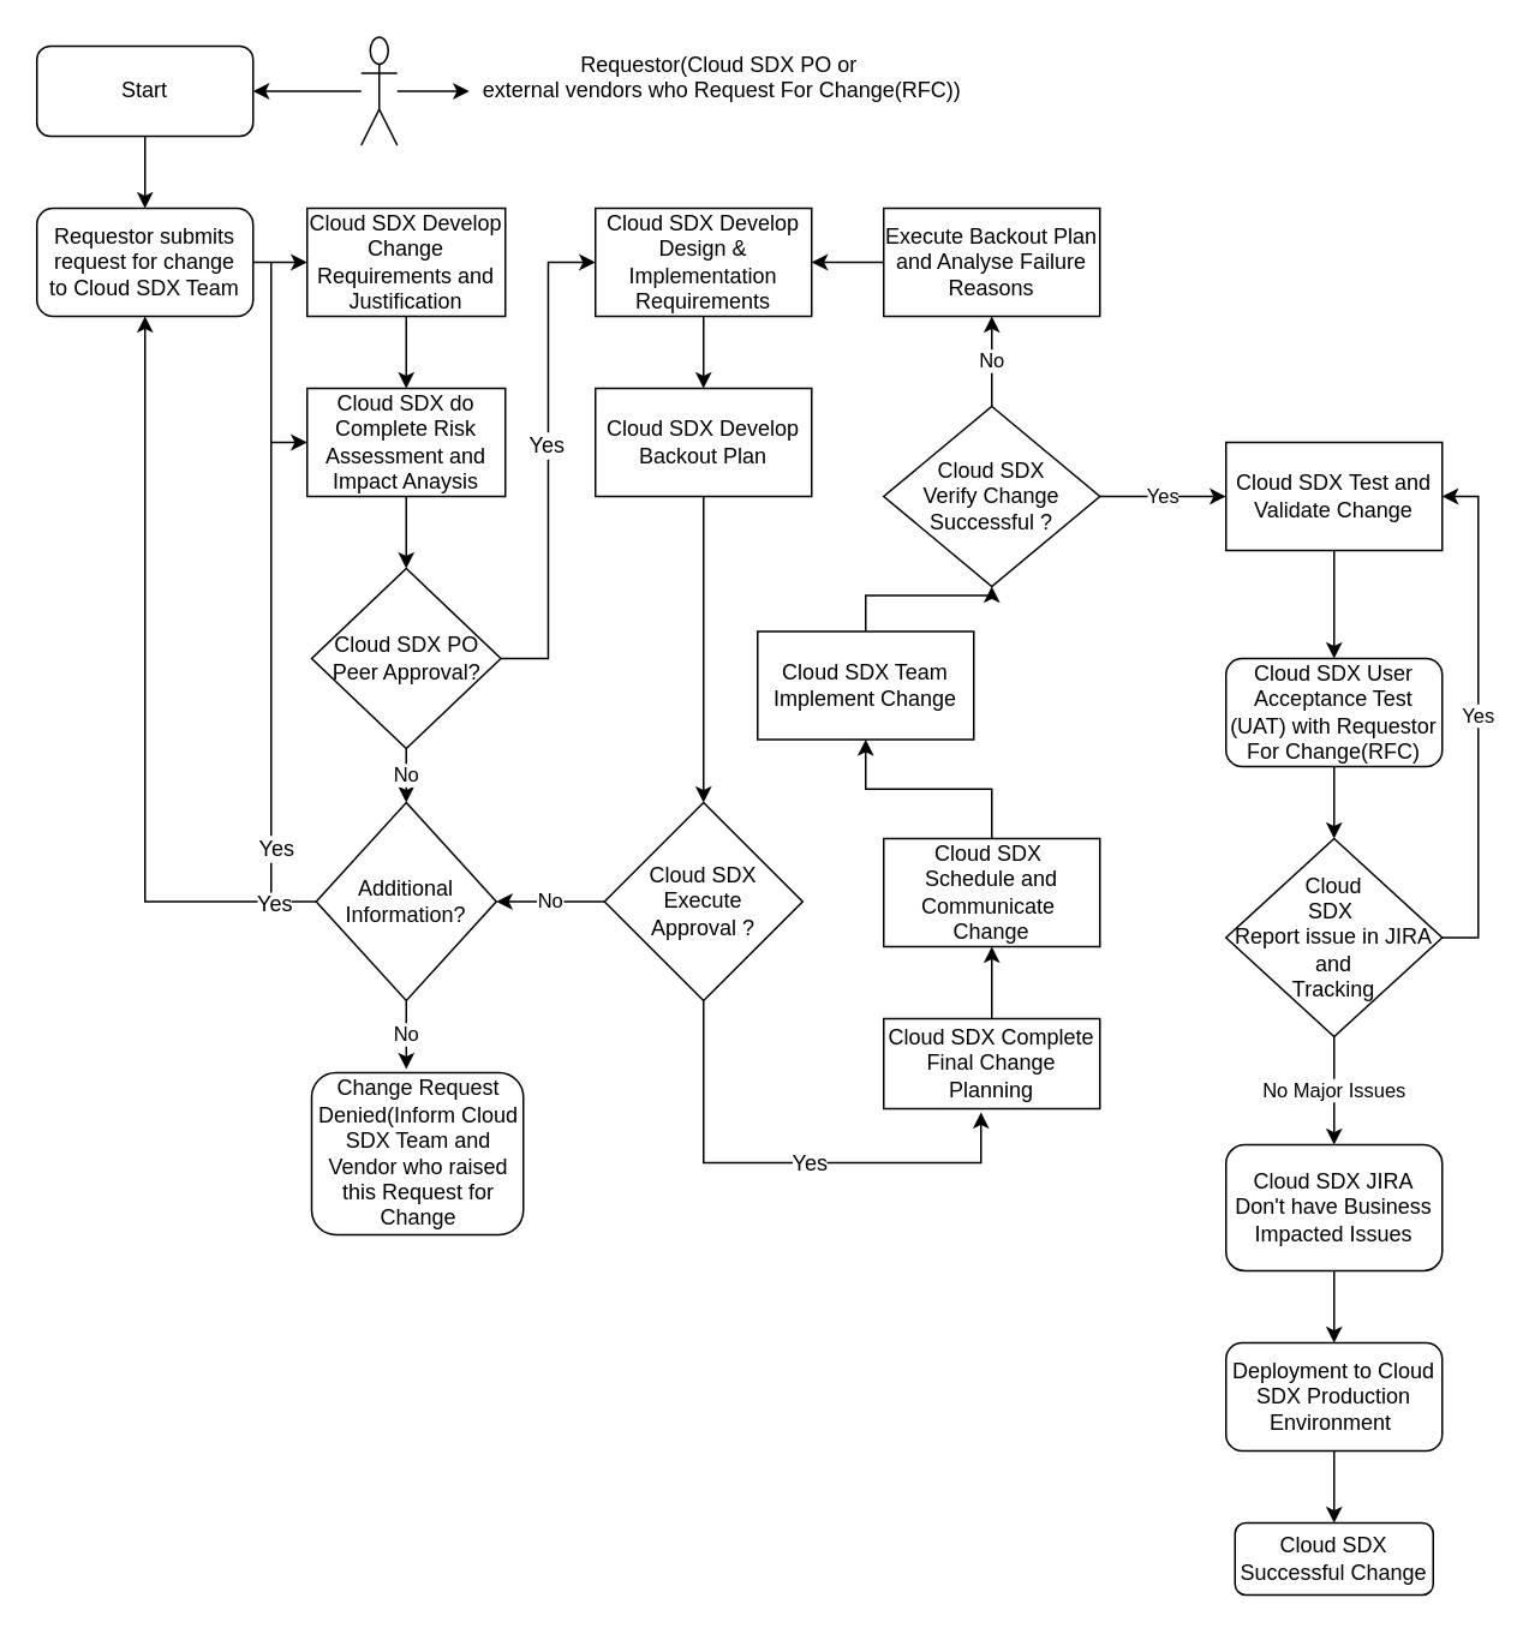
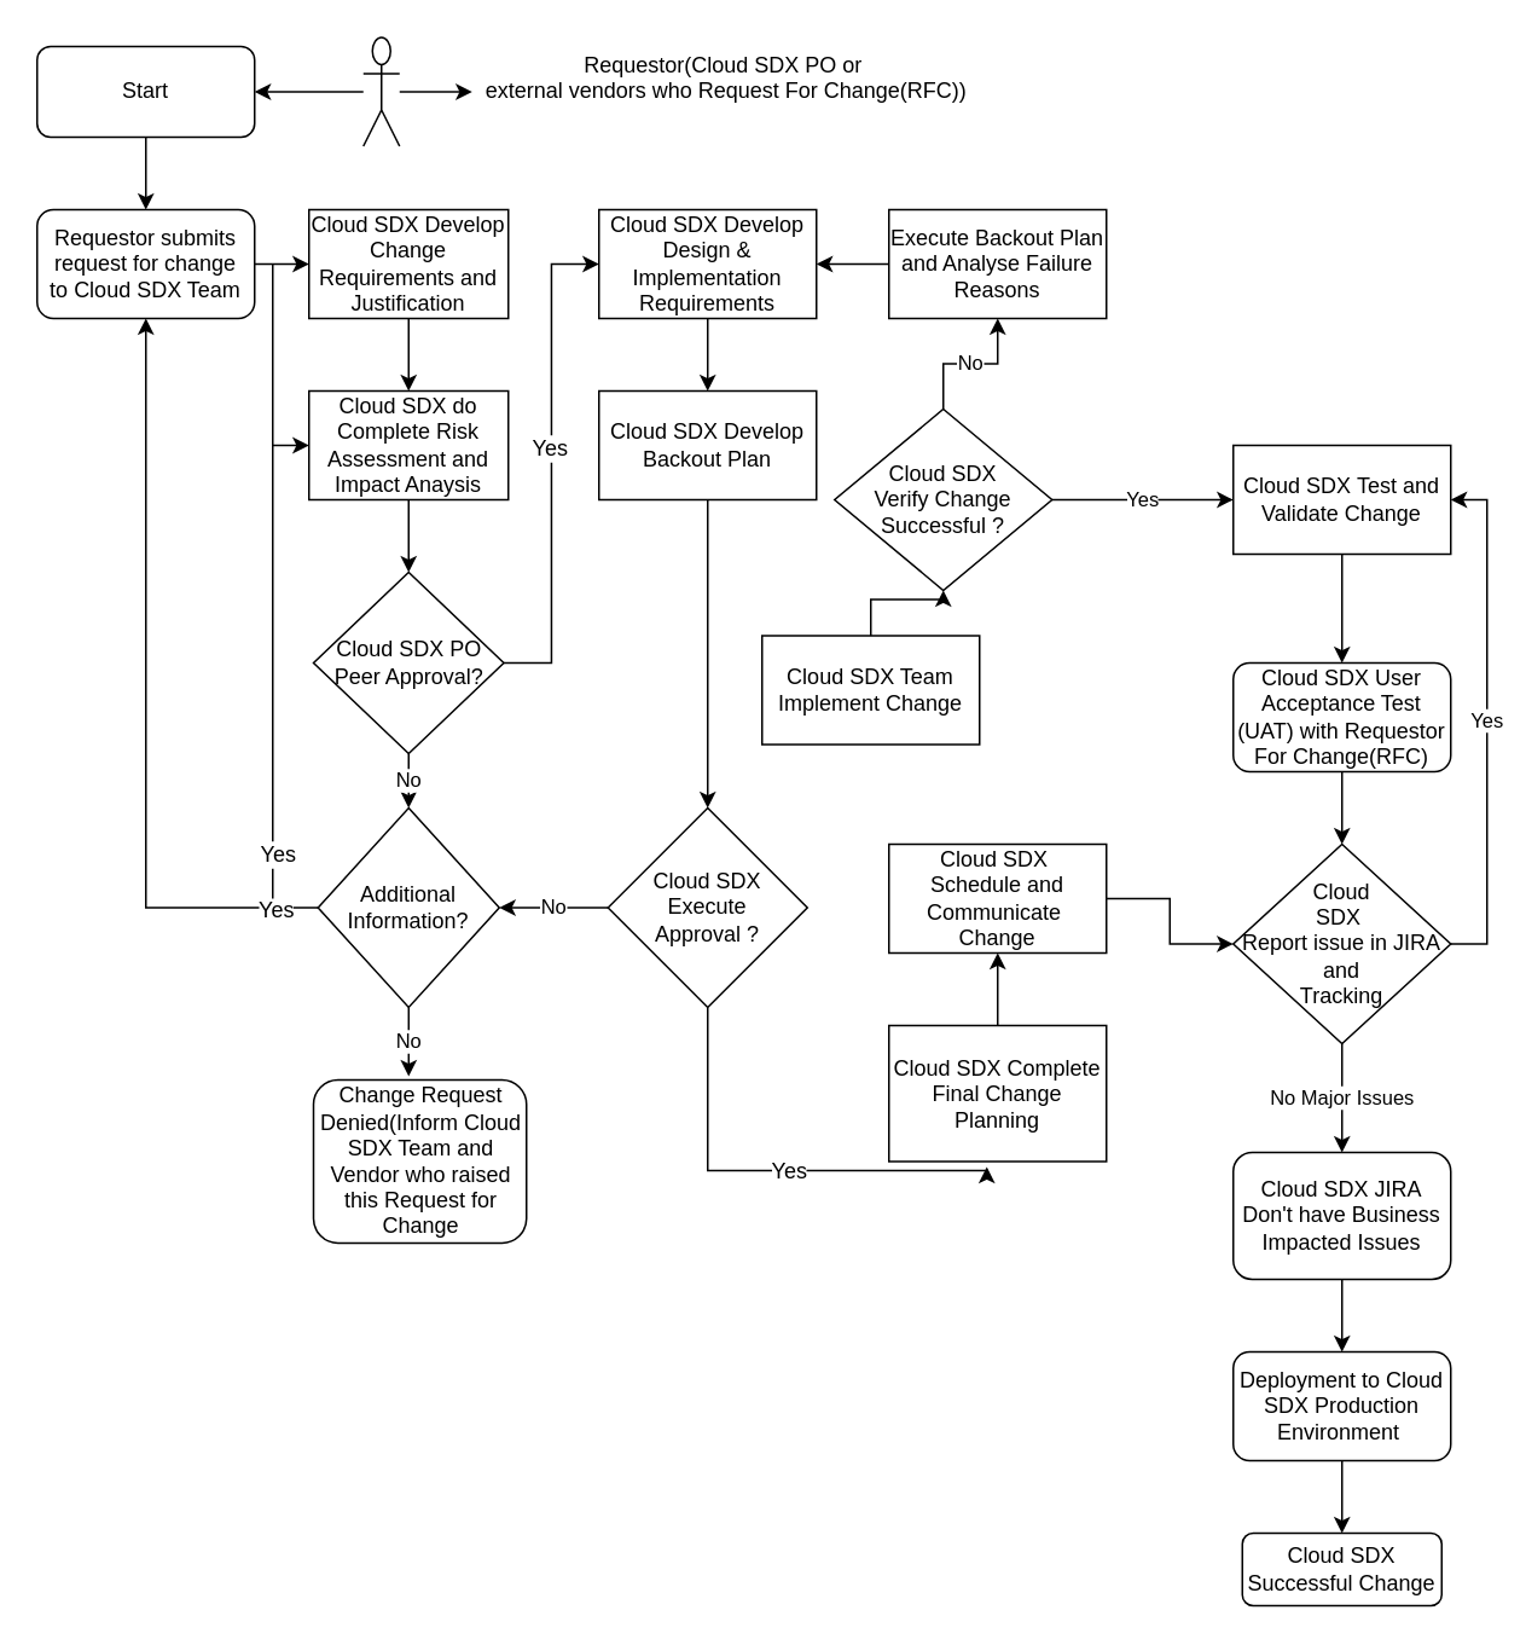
- <mxCell id="32" value="Cloud SDX &lt;br&gt;Verify Change &lt;br&gt;Successful ?" style="rhombus;whiteSpace=wrap;html=1;" vertex="1" parent="1"><mxGeometry x="490" y="225" width="120" height="100" as="geometry" /></mxCell>
+ <mxCell id="32" value="Cloud SDX &lt;br&gt;Verify Change &lt;br&gt;Successful ?" style="rhombus;whiteSpace=wrap;html=1;" vertex="1" parent="1"><mxGeometry x="460" y="225" width="120" height="100" as="geometry" /></mxCell>
- <mxCell id="35" style="edgeStyle=orthogonalEdgeStyle;rounded=0;orthogonalLoop=1;jettySize=auto;html=1;entryX=0.5;entryY=1;entryDx=0;entryDy=0;" edge="1" parent="1" source="36" target="34"><mxGeometry relative="1" as="geometry" /></mxCell>
+ <mxCell id="35" style="edgeStyle=orthogonalEdgeStyle;rounded=0;orthogonalLoop=1;jettySize=auto;html=1;" edge="1" parent="1" source="36" target="48"><mxGeometry relative="1" as="geometry" /></mxCell>
- <mxCell id="38" value="&lt;span style=&quot;white-space: normal&quot;&gt;Cloud SDX Complete Final Change Planning&lt;/span&gt;" style="rounded=0;whiteSpace=wrap;html=1;" vertex="1" parent="1"><mxGeometry x="490" y="565" width="120" height="50" as="geometry" /></mxCell>
+ <mxCell id="38" value="&lt;span style=&quot;white-space: normal&quot;&gt;Cloud SDX Complete Final Change Planning&lt;/span&gt;" style="rounded=0;whiteSpace=wrap;html=1;" vertex="1" parent="1"><mxGeometry x="490" y="565" width="120" height="75" as="geometry" /></mxCell>
